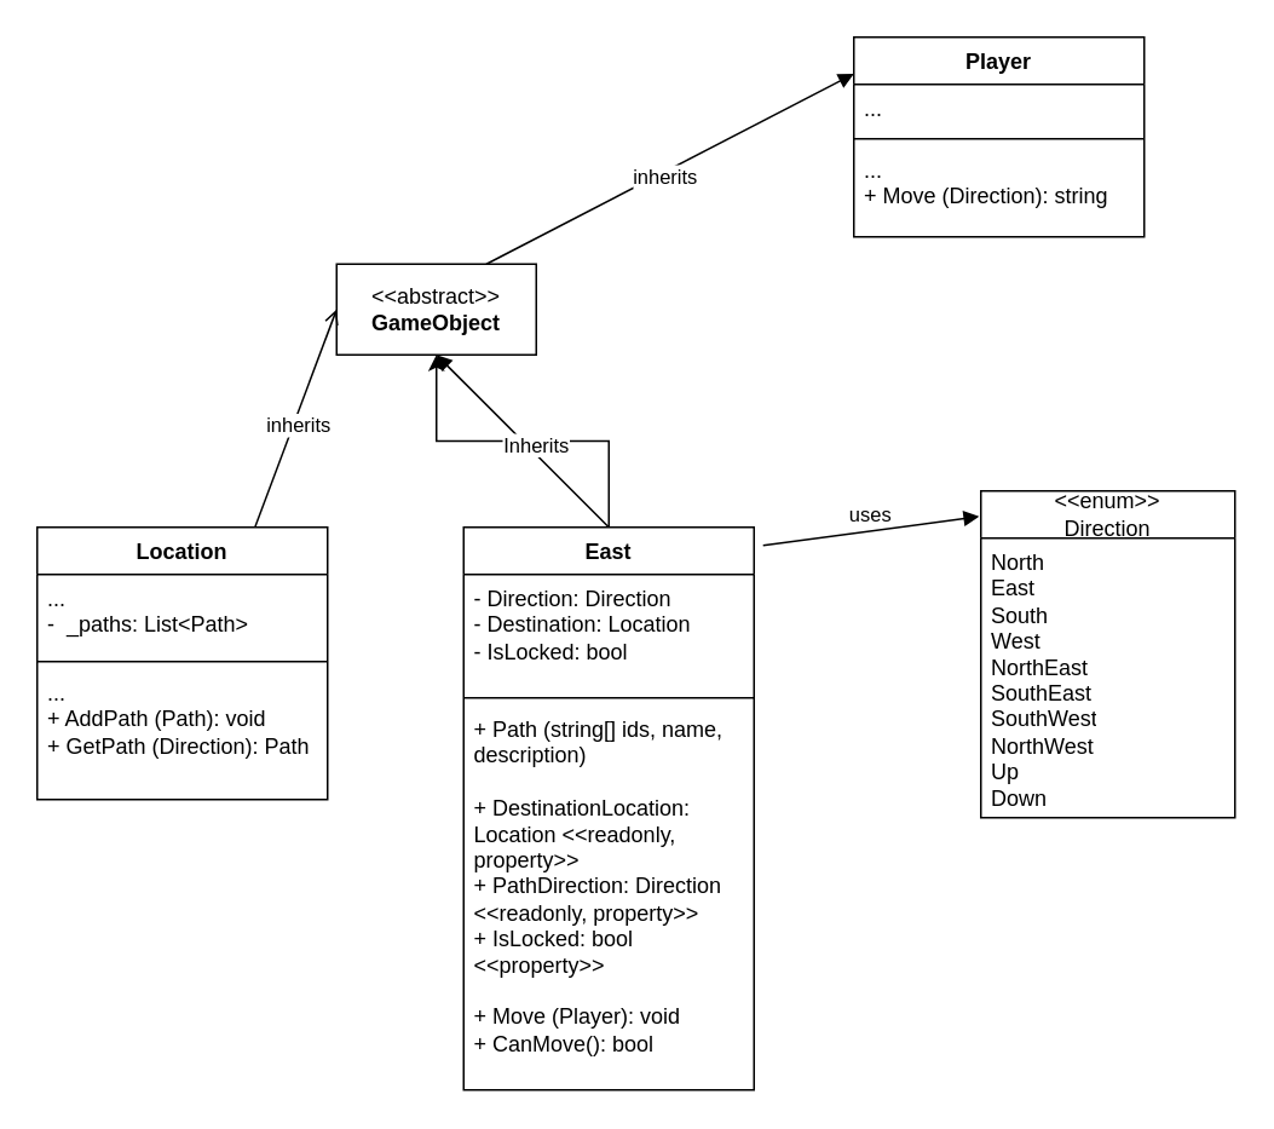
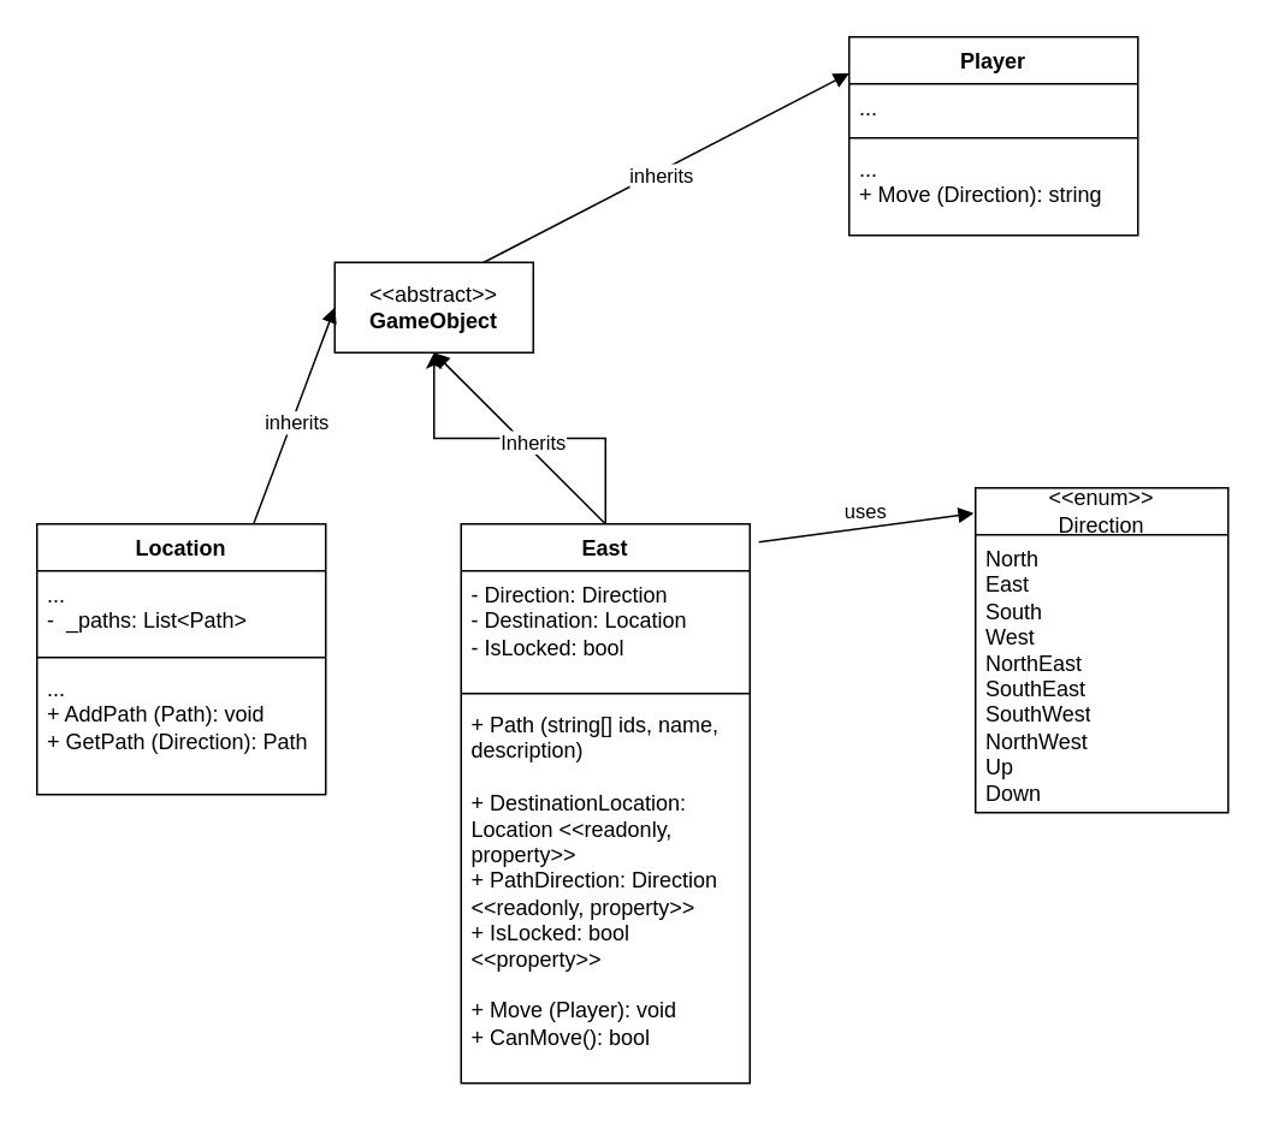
- <mxCell id="17" value="" style="html=1;verticalAlign=bottom;endArrow=open;curved=0;rounded=0;exitX=0.75;exitY=0;exitDx=0;exitDy=0;entryX=0;entryY=0.5;entryDx=0;entryDy=0;" edge="1" parent="1" source="13" target="2"><mxGeometry width="80" relative="1" as="geometry"><mxPoint x="390" y="500" as="sourcePoint" /><mxPoint x="470" y="500" as="targetPoint" /></mxGeometry></mxCell>
+ <mxCell id="17" value="" style="html=1;verticalAlign=bottom;endArrow=block;curved=0;rounded=0;exitX=0.75;exitY=0;exitDx=0;exitDy=0;entryX=0;entryY=0.5;entryDx=0;entryDy=0;" edge="1" parent="1" source="13" target="2"><mxGeometry width="80" relative="1" as="geometry"><mxPoint x="390" y="500" as="sourcePoint" /><mxPoint x="470" y="500" as="targetPoint" /></mxGeometry></mxCell>
